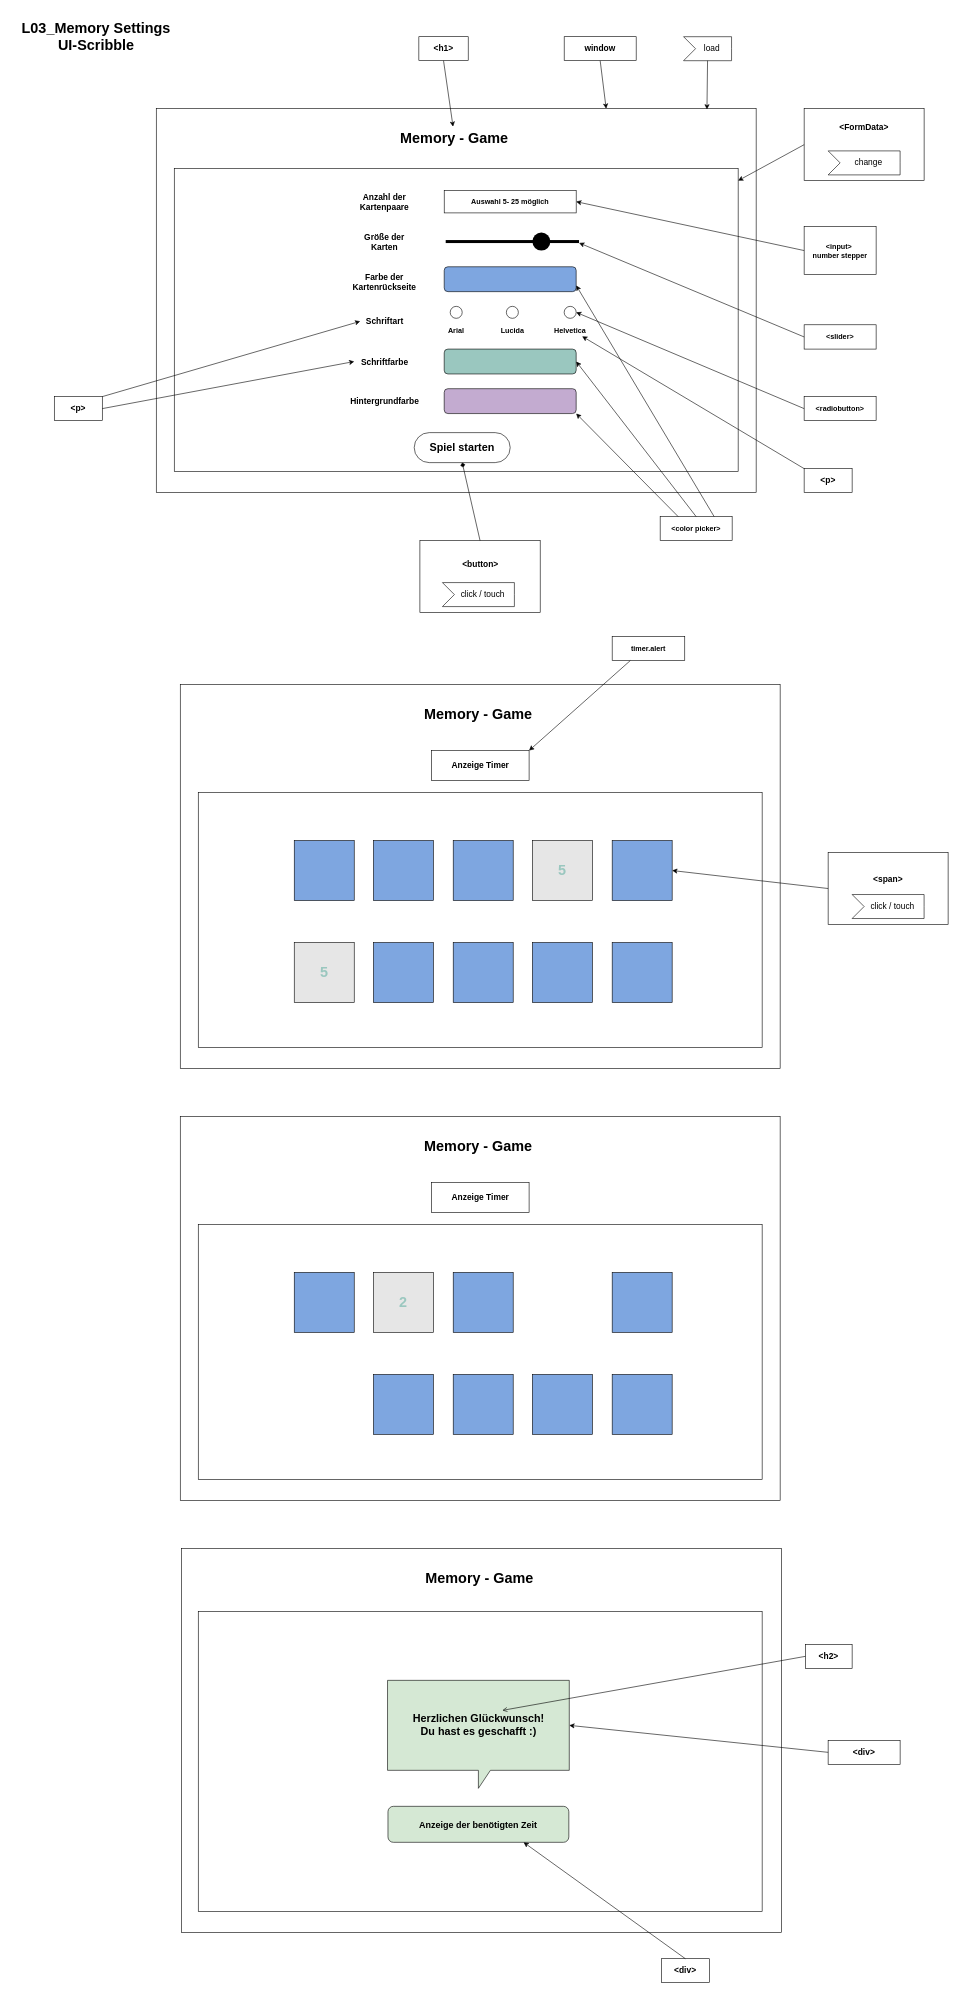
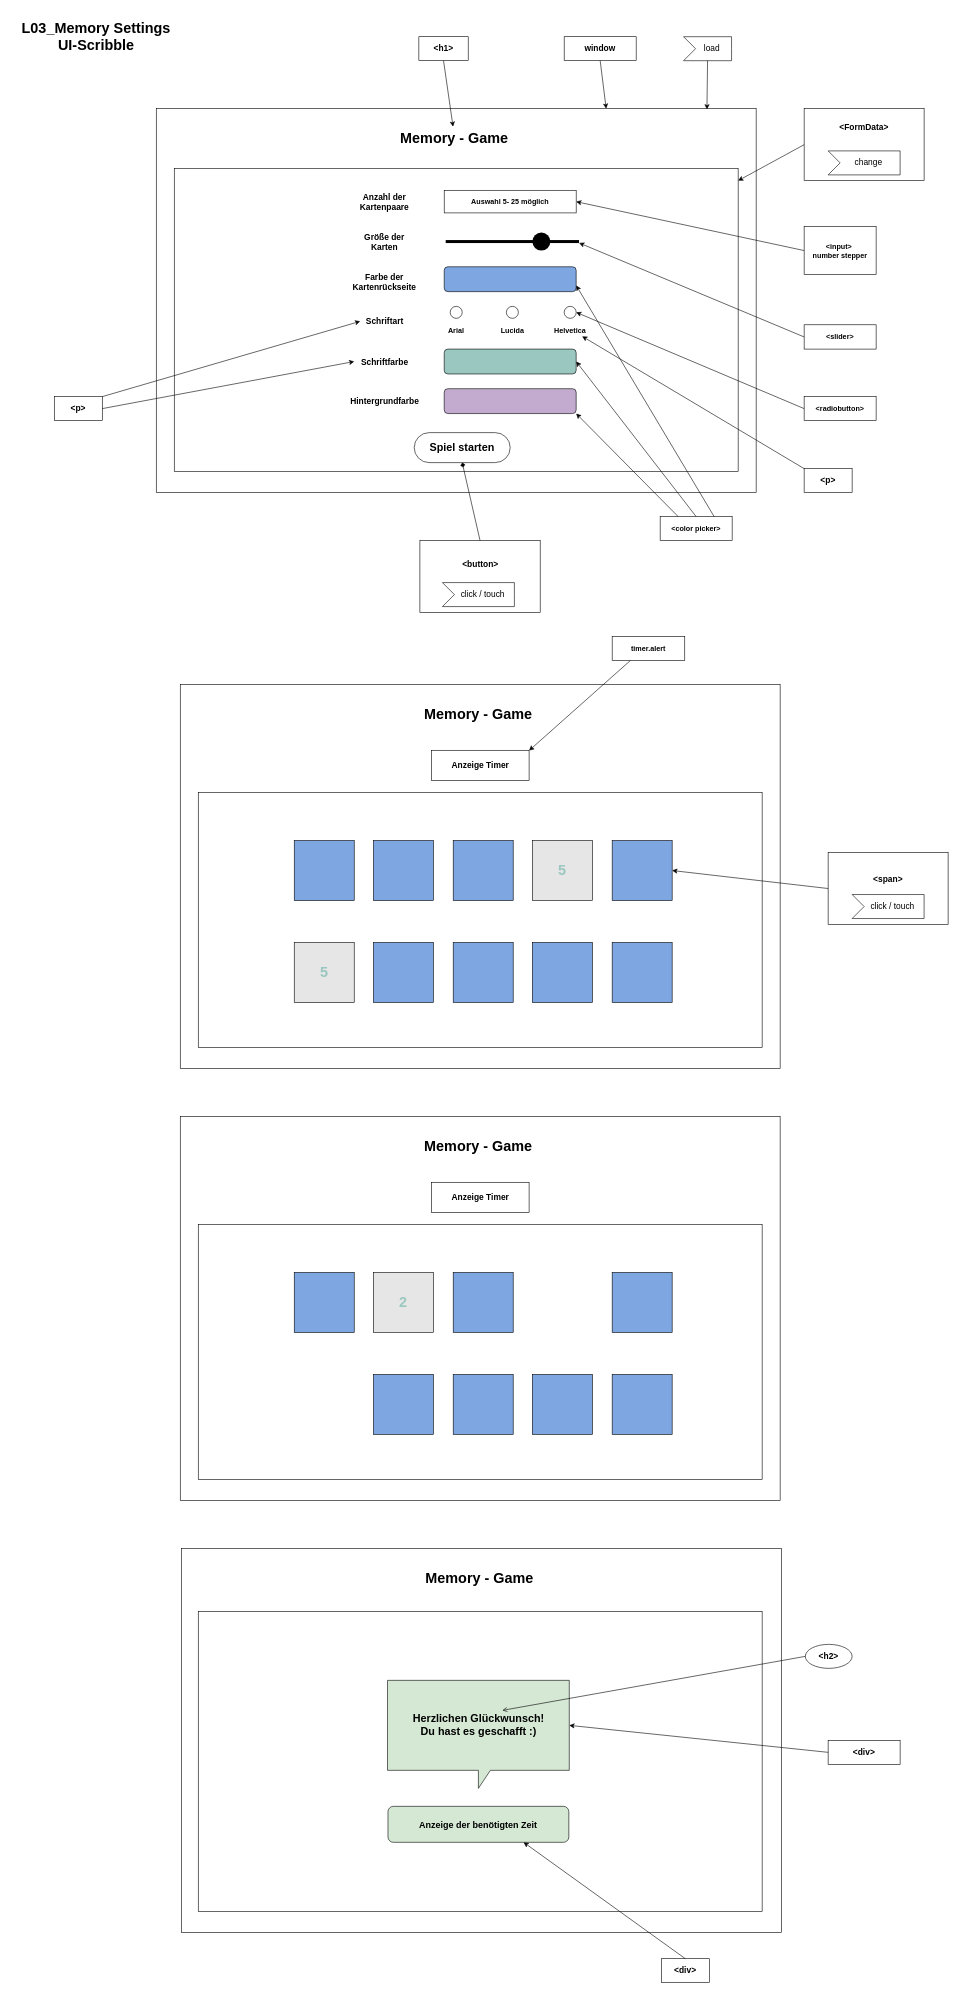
- <mxCell id="29" value="&lt;h3&gt;&amp;lt;h2&amp;gt;&lt;/h3&gt;" style="rounded=0;whiteSpace=wrap;html=1;fillColor=#FFFFFF;" parent="1" vertex="1"><mxGeometry x="1342" y="2740" width="78" height="40" as="geometry" /></mxCell>
+ <mxCell id="29" value="&lt;h3&gt;&amp;lt;h2&amp;gt;&lt;/h3&gt;" style="ellipse;whiteSpace=wrap;html=1;fillColor=#FFFFFF;" parent="1" vertex="1"><mxGeometry x="1342" y="2740" width="78" height="40" as="geometry" /></mxCell>
